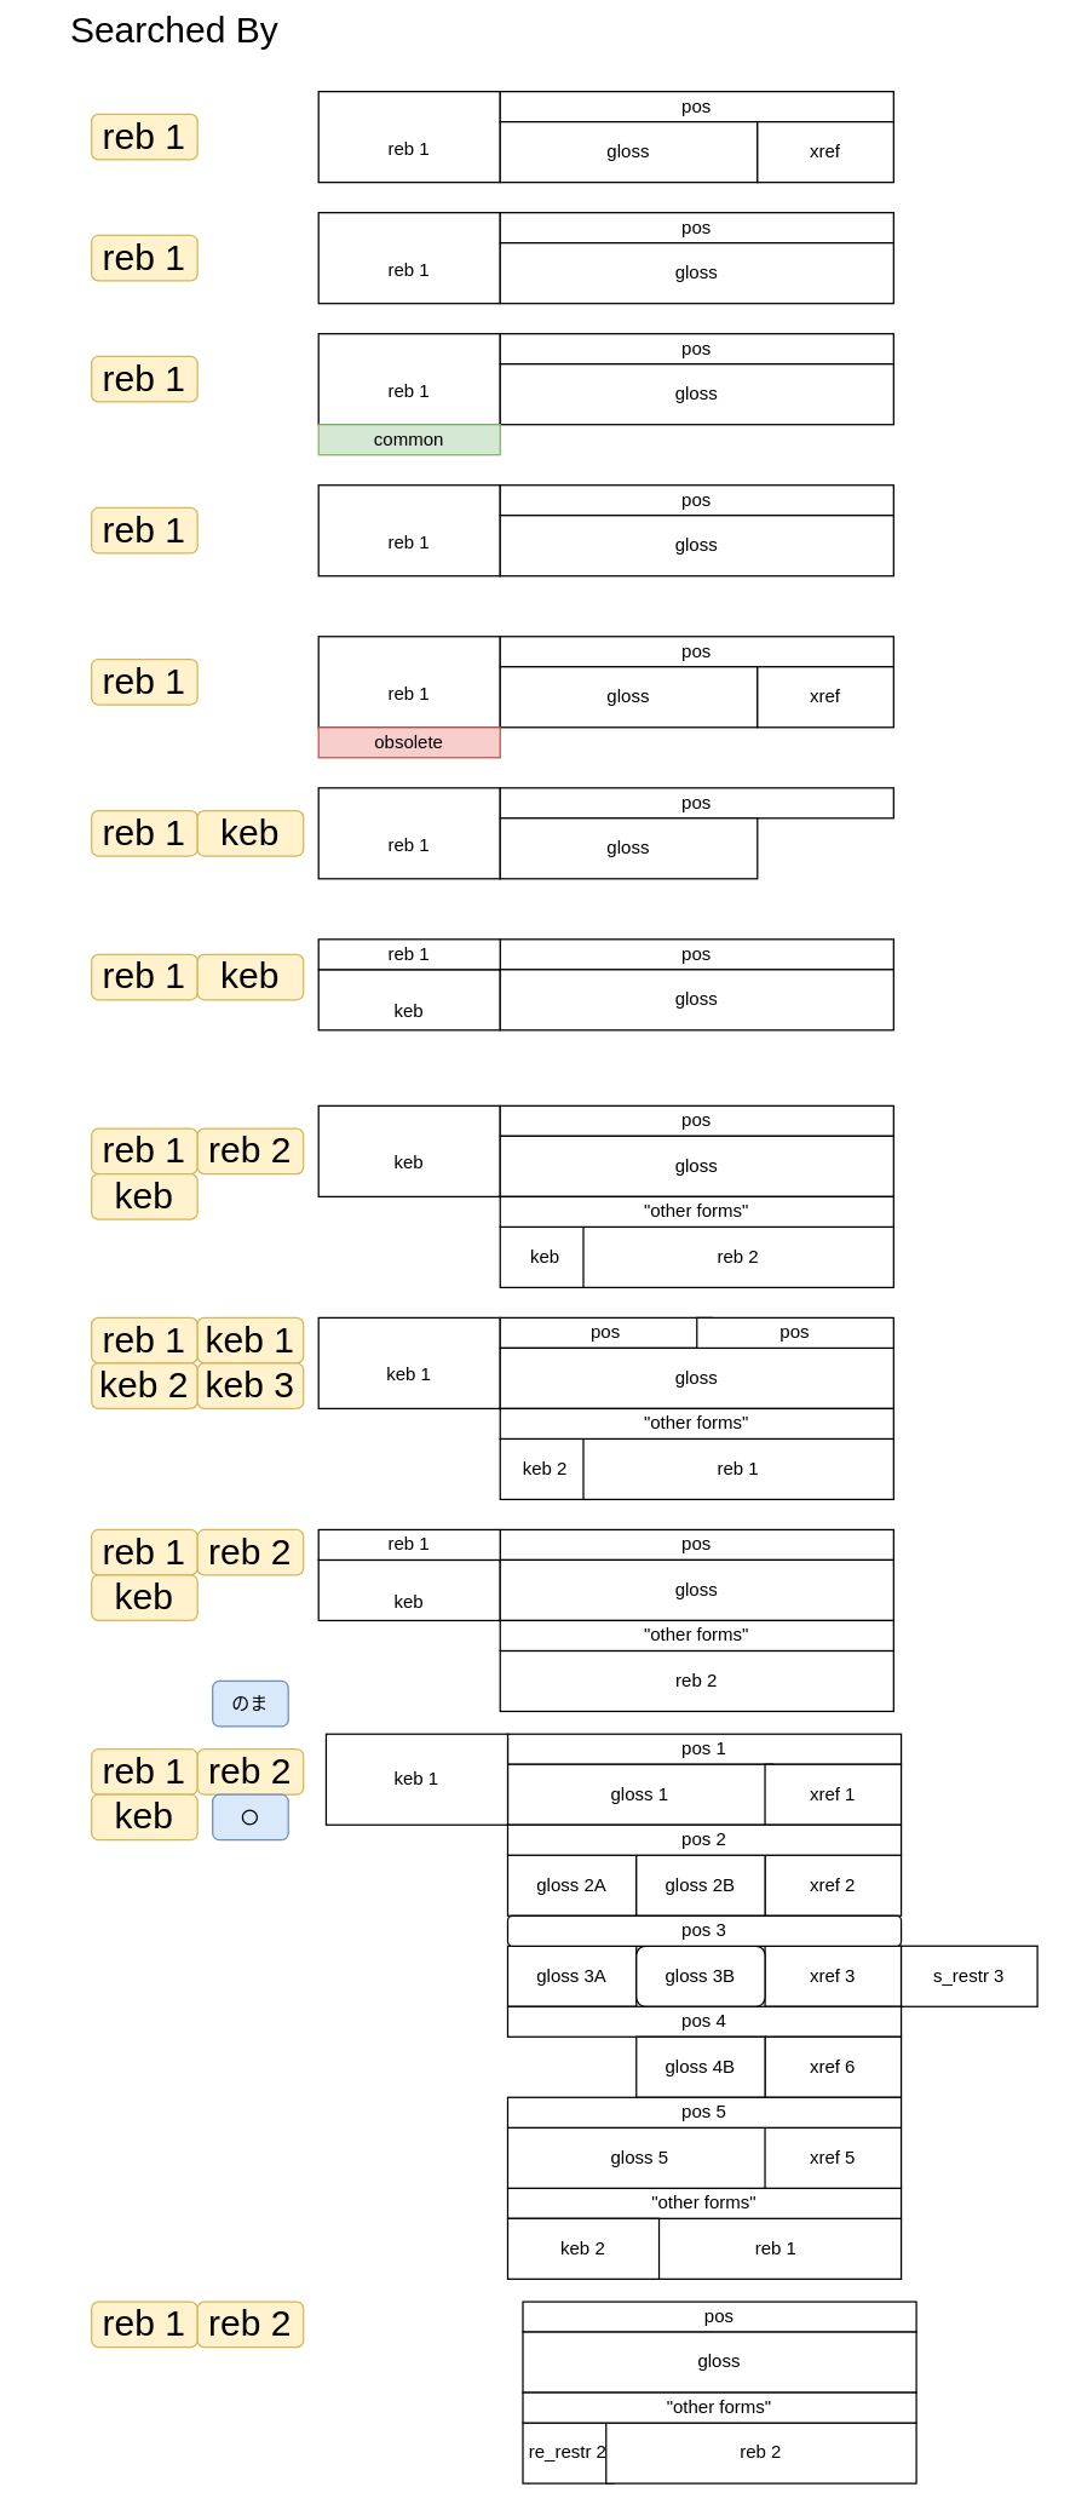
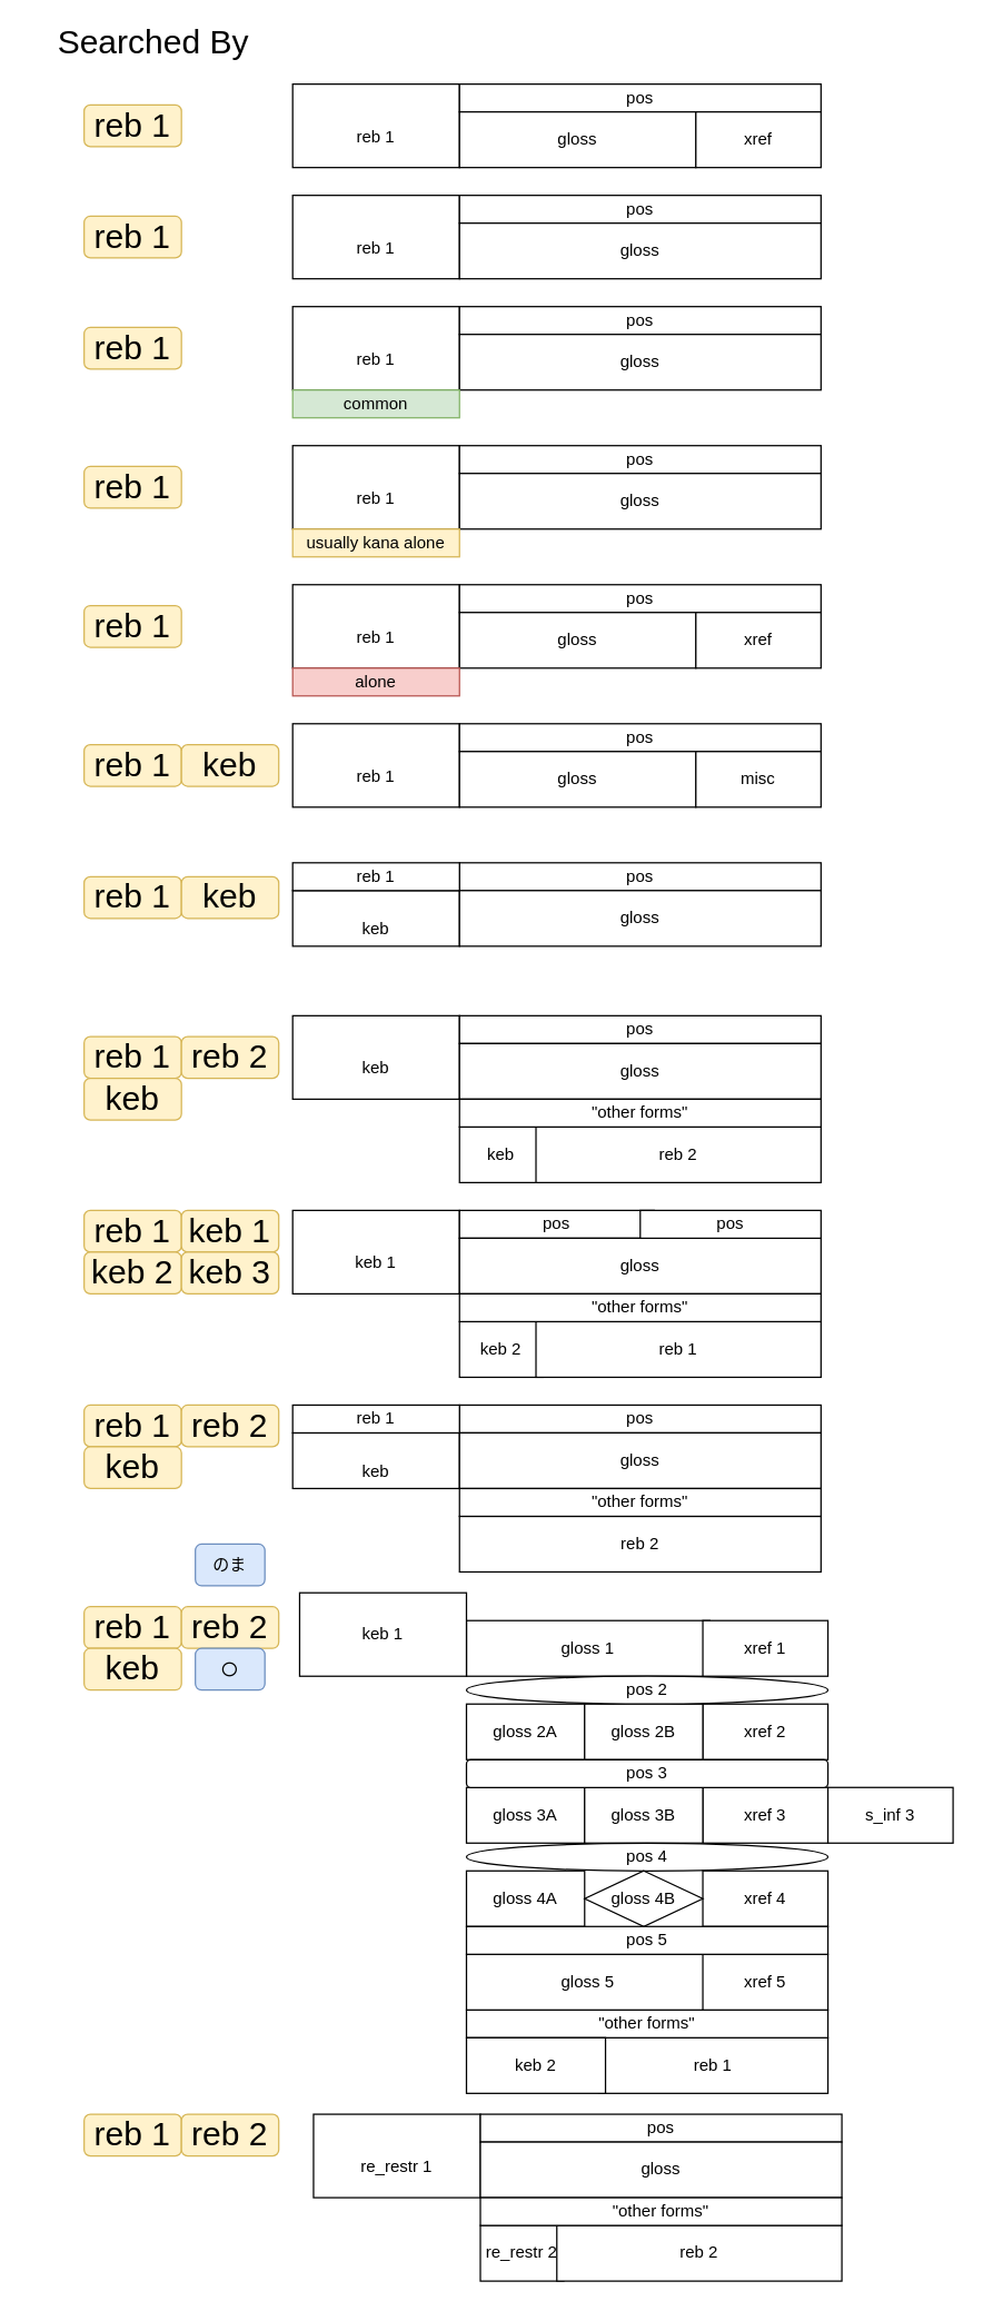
- <mxCell id="15" value="Searched By" style="text;html=1;strokeColor=none;fillColor=none;align=center;verticalAlign=middle;whiteSpace=wrap;rounded=0;hachureGap=4;pointerEvents=0;fontSize=24;" vertex="1" parent="1"><mxGeometry x="25" y="10" width="180" height="20" as="geometry" /></mxCell>
+ <mxCell id="15" value="Searched By" style="text;html=1;strokeColor=none;fillColor=none;align=center;verticalAlign=middle;whiteSpace=wrap;rounded=0;hachureGap=4;pointerEvents=0;fontSize=24;" vertex="1" parent="1"><mxGeometry x="20" y="20" width="180" height="20" as="geometry" /></mxCell>
+ <mxCell id="104" value="usually kana alone" style="rounded=0;whiteSpace=wrap;html=1;hachureGap=4;pointerEvents=0;fillColor=#fff2cc;strokeColor=#d6b656;" vertex="1" parent="1"><mxGeometry x="210" y="380" width="120" height="20" as="geometry" /></mxCell>
- <mxCell id="98" value="obsolete" style="rounded=0;whiteSpace=wrap;html=1;hachureGap=4;pointerEvents=0;fillColor=#f8cecc;strokeColor=#b85450;" vertex="1" parent="1"><mxGeometry x="210" y="480" width="120" height="20" as="geometry" /></mxCell>
+ <mxCell id="98" value="alone" style="rounded=0;whiteSpace=wrap;html=1;hachureGap=4;pointerEvents=0;fillColor=#f8cecc;strokeColor=#b85450;" vertex="1" parent="1"><mxGeometry x="210" y="480" width="120" height="20" as="geometry" /></mxCell>
+ <mxCell id="75" value="misc" style="rounded=0;whiteSpace=wrap;html=1;hachureGap=4;pointerEvents=0;" vertex="1" parent="1"><mxGeometry x="500" y="540" width="90" height="40" as="geometry" /></mxCell>
- <mxCell id="38" value="pos 1" style="rounded=0;whiteSpace=wrap;html=1;hachureGap=4;pointerEvents=0;" vertex="1" parent="1"><mxGeometry x="335" y="1145" width="260" height="20" as="geometry" /></mxCell>
- <mxCell id="53" value="pos 2" style="rounded=0;whiteSpace=wrap;html=1;hachureGap=4;pointerEvents=0;" vertex="1" parent="1"><mxGeometry x="335" y="1205" width="260" height="20" as="geometry" /></mxCell>
+ <mxCell id="53" value="pos 2" style="ellipse;whiteSpace=wrap;html=1;hachureGap=4;pointerEvents=0;" vertex="1" parent="1"><mxGeometry x="335" y="1205" width="260" height="20" as="geometry" /></mxCell>
- <mxCell id="52" value="gloss 3B" style="whiteSpace=wrap;html=1;hachureGap=4;pointerEvents=0;rounded=1;" vertex="1" parent="1"><mxGeometry x="420" y="1285" width="85" height="40" as="geometry" /></mxCell>
+ <mxCell id="52" value="gloss 3B" style="rounded=0;whiteSpace=wrap;html=1;hachureGap=4;pointerEvents=0;" vertex="1" parent="1"><mxGeometry x="420" y="1285" width="85" height="40" as="geometry" /></mxCell>
- <mxCell id="51" value="s_restr 3" style="rounded=0;whiteSpace=wrap;html=1;hachureGap=4;pointerEvents=0;" vertex="1" parent="1"><mxGeometry x="595" y="1285" width="90" height="40" as="geometry" /></mxCell>
+ <mxCell id="51" value="s_inf 3" style="rounded=0;whiteSpace=wrap;html=1;hachureGap=4;pointerEvents=0;" vertex="1" parent="1"><mxGeometry x="595" y="1285" width="90" height="40" as="geometry" /></mxCell>
- <mxCell id="55" value="pos 4" style="rounded=0;whiteSpace=wrap;html=1;hachureGap=4;pointerEvents=0;" vertex="1" parent="1"><mxGeometry x="335" y="1325" width="260" height="20" as="geometry" /></mxCell>
+ <mxCell id="55" value="pos 4" style="ellipse;whiteSpace=wrap;html=1;hachureGap=4;pointerEvents=0;" vertex="1" parent="1"><mxGeometry x="335" y="1325" width="260" height="20" as="geometry" /></mxCell>
+ <mxCell id="56" value="gloss 4A" style="rounded=0;whiteSpace=wrap;html=1;hachureGap=4;pointerEvents=0;" vertex="1" parent="1"><mxGeometry x="335" y="1345" width="85" height="40" as="geometry" /></mxCell>
- <mxCell id="58" value="gloss 4B" style="rounded=0;whiteSpace=wrap;html=1;hachureGap=4;pointerEvents=0;" vertex="1" parent="1"><mxGeometry x="420" y="1345" width="85" height="40" as="geometry" /></mxCell>
+ <mxCell id="58" value="gloss 4B" style="rhombus;whiteSpace=wrap;html=1;hachureGap=4;pointerEvents=0;" vertex="1" parent="1"><mxGeometry x="420" y="1345" width="85" height="40" as="geometry" /></mxCell>
- <mxCell id="57" value="xref 6" style="rounded=0;whiteSpace=wrap;html=1;hachureGap=4;pointerEvents=0;" vertex="1" parent="1"><mxGeometry x="505" y="1345" width="90" height="40" as="geometry" /></mxCell>
+ <mxCell id="57" value="xref 4" style="rounded=0;whiteSpace=wrap;html=1;hachureGap=4;pointerEvents=0;" vertex="1" parent="1"><mxGeometry x="505" y="1345" width="90" height="40" as="geometry" /></mxCell>
+ <mxCell id="66" value="&lt;font style=&quot;font-size: 12px&quot;&gt;re_restr 1&lt;/font&gt;" style="rounded=0;whiteSpace=wrap;html=1;hachureGap=4;pointerEvents=0;fontSize=34;" vertex="1" parent="1"><mxGeometry x="225" y="1520" width="120" height="60" as="geometry" /></mxCell>
